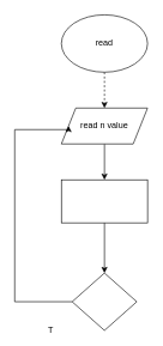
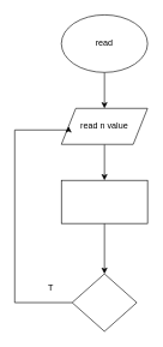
- <mxCell id="2" value="" style="edgeStyle=orthogonalEdgeStyle;rounded=0;orthogonalLoop=1;jettySize=auto;html=1;dashed=1;" edge="1" parent="1" source="3" target="7"><mxGeometry relative="1" as="geometry" /></mxCell>
+ <mxCell id="2" value="" style="edgeStyle=orthogonalEdgeStyle;rounded=0;orthogonalLoop=1;jettySize=auto;html=1;" edge="1" parent="1" source="3" target="7"><mxGeometry relative="1" as="geometry" /></mxCell>
- <mxCell id="10" value="T" style="text;html=1;align=center;verticalAlign=middle;resizable=0;points=[];autosize=1;" vertex="1" parent="1"><mxGeometry x="60" y="450" width="20" height="20" as="geometry" /></mxCell>
+ <mxCell id="10" value="T" style="text;html=1;align=center;verticalAlign=middle;resizable=0;points=[];autosize=1;" vertex="1" parent="1"><mxGeometry x="60" y="390" width="20" height="20" as="geometry" /></mxCell>
